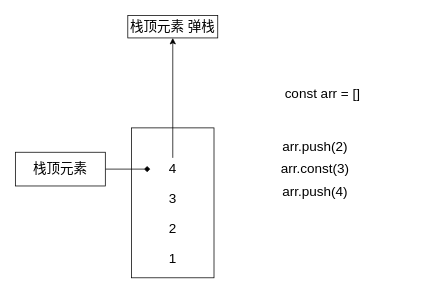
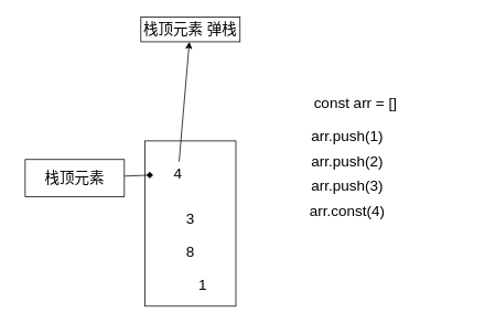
+ <mxCell id="9" value="&lt;font style=&quot;font-size: 18px&quot;&gt;arr.push(1)&lt;/font&gt;" style="text;html=1;strokeColor=none;fillColor=none;align=center;verticalAlign=middle;whiteSpace=wrap;rounded=0;" vertex="1" parent="1"><mxGeometry x="285" y="150" width="270" height="30" as="geometry" /></mxCell>
- <mxCell id="14" value="栈顶元素" style="rounded=0;whiteSpace=wrap;html=1;fontSize=18;" vertex="1" parent="1"><mxGeometry x="20" y="202.5" width="120" height="45" as="geometry" /></mxCell>
+ <mxCell id="14" value="栈顶元素" style="rounded=0;whiteSpace=wrap;html=1;fontSize=18;" vertex="1" parent="1"><mxGeometry x="30" y="192.5" width="120" height="45" as="geometry" /></mxCell>
- <mxCell id="8" value="4" style="text;html=1;strokeColor=none;fillColor=none;align=center;verticalAlign=middle;whiteSpace=wrap;rounded=0;fontSize=18;" vertex="1" parent="1"><mxGeometry x="200" y="210" width="60" height="30" as="geometry" /></mxCell>
+ <mxCell id="8" value="4" style="text;html=1;strokeColor=none;fillColor=none;align=center;verticalAlign=middle;whiteSpace=wrap;rounded=0;fontSize=18;" vertex="1" parent="1"><mxGeometry x="185" y="195" width="60" height="30" as="geometry" /></mxCell>
- <mxCell id="11" value="&lt;font style=&quot;font-size: 18px&quot;&gt;arr.const(3)&lt;/font&gt;" style="text;html=1;strokeColor=none;fillColor=none;align=center;verticalAlign=middle;whiteSpace=wrap;rounded=0;" vertex="1" parent="1"><mxGeometry x="285" y="210" width="270" height="30" as="geometry" /></mxCell>
+ <mxCell id="11" value="&lt;font style=&quot;font-size: 18px&quot;&gt;arr.push(3)&lt;/font&gt;" style="text;html=1;strokeColor=none;fillColor=none;align=center;verticalAlign=middle;whiteSpace=wrap;rounded=0;" vertex="1" parent="1"><mxGeometry x="285" y="210" width="270" height="30" as="geometry" /></mxCell>
- <mxCell id="12" value="&lt;font style=&quot;font-size: 18px&quot;&gt;arr.push(4)&lt;/font&gt;" style="text;html=1;strokeColor=none;fillColor=none;align=center;verticalAlign=middle;whiteSpace=wrap;rounded=0;" vertex="1" parent="1"><mxGeometry x="285" y="240" width="270" height="30" as="geometry" /></mxCell>
+ <mxCell id="12" value="&lt;font style=&quot;font-size: 18px&quot;&gt;arr.const(4)&lt;/font&gt;" style="text;html=1;strokeColor=none;fillColor=none;align=center;verticalAlign=middle;whiteSpace=wrap;rounded=0;" vertex="1" parent="1"><mxGeometry x="285" y="240" width="270" height="30" as="geometry" /></mxCell>
- <mxCell id="5" value="2" style="text;html=1;strokeColor=none;fillColor=none;align=center;verticalAlign=middle;whiteSpace=wrap;rounded=0;fontSize=18;" vertex="1" parent="1"><mxGeometry x="200" y="290" width="60" height="30" as="geometry" /></mxCell>
+ <mxCell id="5" value="8" style="text;html=1;strokeColor=none;fillColor=none;align=center;verticalAlign=middle;whiteSpace=wrap;rounded=0;fontSize=18;" vertex="1" parent="1"><mxGeometry x="200" y="290" width="60" height="30" as="geometry" /></mxCell>
- <mxCell id="4" value="1" style="text;html=1;strokeColor=none;fillColor=none;align=center;verticalAlign=middle;whiteSpace=wrap;rounded=0;fontSize=18;" vertex="1" parent="1"><mxGeometry x="200" y="330" width="60" height="30" as="geometry" /></mxCell>
+ <mxCell id="4" value="1" style="text;html=1;strokeColor=none;fillColor=none;align=center;verticalAlign=middle;whiteSpace=wrap;rounded=0;fontSize=18;" vertex="1" parent="1"><mxGeometry x="215" y="330" width="60" height="30" as="geometry" /></mxCell>
